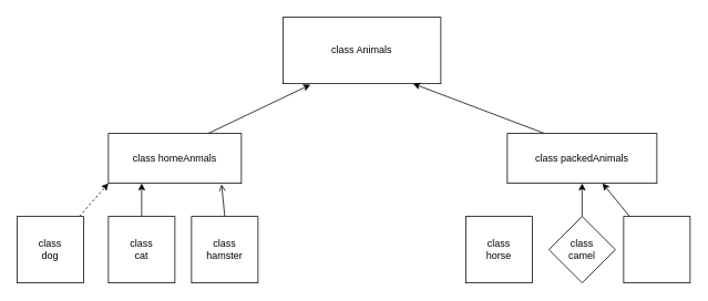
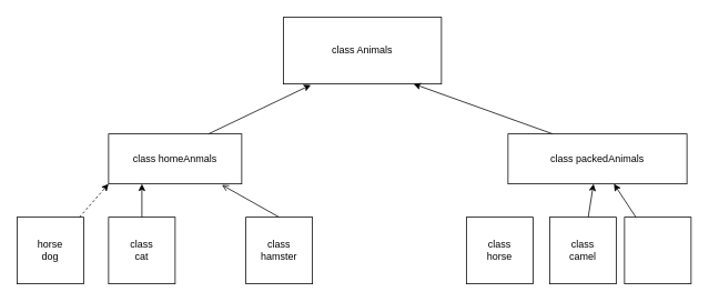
- <mxCell id="6" value="class packedAnimals" style="rounded=0;whiteSpace=wrap;html=1;" vertex="1" parent="1"><mxGeometry x="610" y="160" width="180" height="60" as="geometry" /></mxCell>
+ <mxCell id="6" value="class packedAnimals" style="rounded=0;whiteSpace=wrap;html=1;" vertex="1" parent="1"><mxGeometry x="610" y="160" width="215" height="60" as="geometry" /></mxCell>
- <mxCell id="8" value="class&lt;br&gt;dog" style="whiteSpace=wrap;html=1;aspect=fixed;" vertex="1" parent="1"><mxGeometry x="20" y="260" width="80" height="80" as="geometry" /></mxCell>
+ <mxCell id="8" value="horse&lt;br&gt;dog" style="whiteSpace=wrap;html=1;aspect=fixed;" vertex="1" parent="1"><mxGeometry x="20" y="260" width="80" height="80" as="geometry" /></mxCell>
- <mxCell id="12" value="class&lt;br&gt;hamster" style="whiteSpace=wrap;html=1;aspect=fixed;" vertex="1" parent="1"><mxGeometry x="230" y="260" width="80" height="80" as="geometry" /></mxCell>
+ <mxCell id="12" value="class&lt;br&gt;hamster" style="whiteSpace=wrap;html=1;aspect=fixed;" vertex="1" parent="1"><mxGeometry x="295" y="260" width="80" height="80" as="geometry" /></mxCell>
- <mxCell id="16" value="class&lt;br&gt;camel" style="rhombus;whiteSpace=wrap;html=1;aspect=fixed;" vertex="1" parent="1"><mxGeometry x="660" y="260" width="80" height="80" as="geometry" /></mxCell>
+ <mxCell id="16" value="class&lt;br&gt;camel" style="whiteSpace=wrap;html=1;aspect=fixed;" vertex="1" parent="1"><mxGeometry x="660" y="260" width="80" height="80" as="geometry" /></mxCell>
